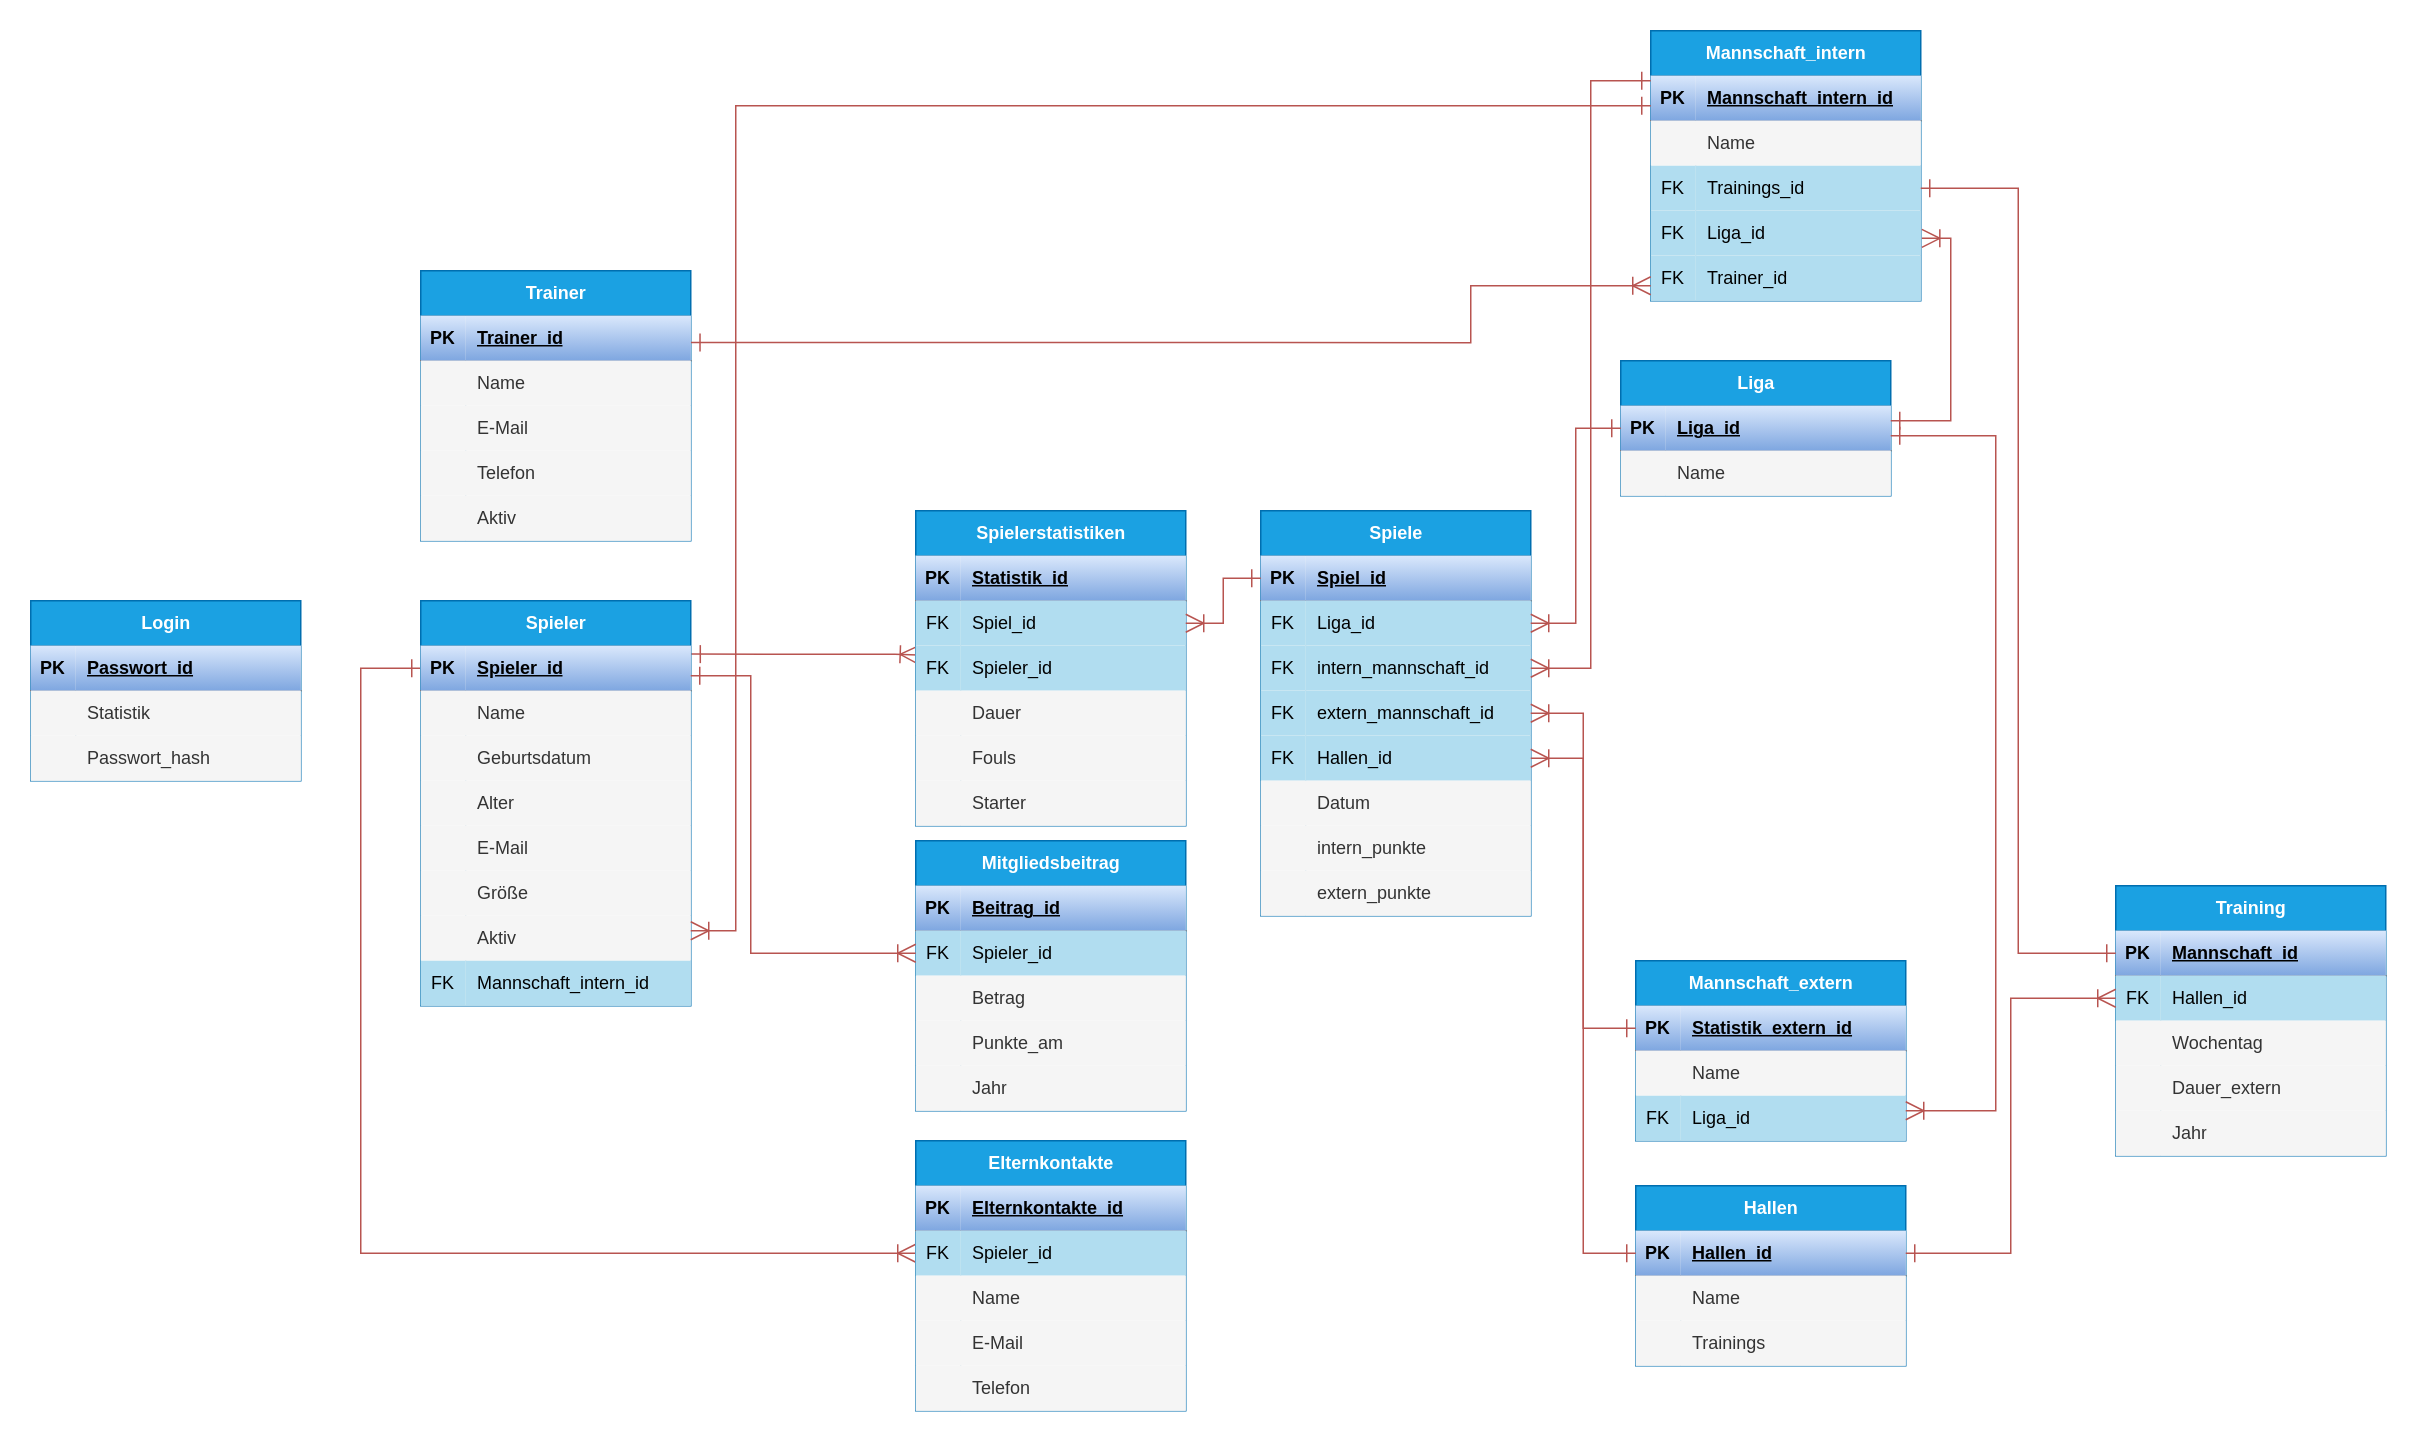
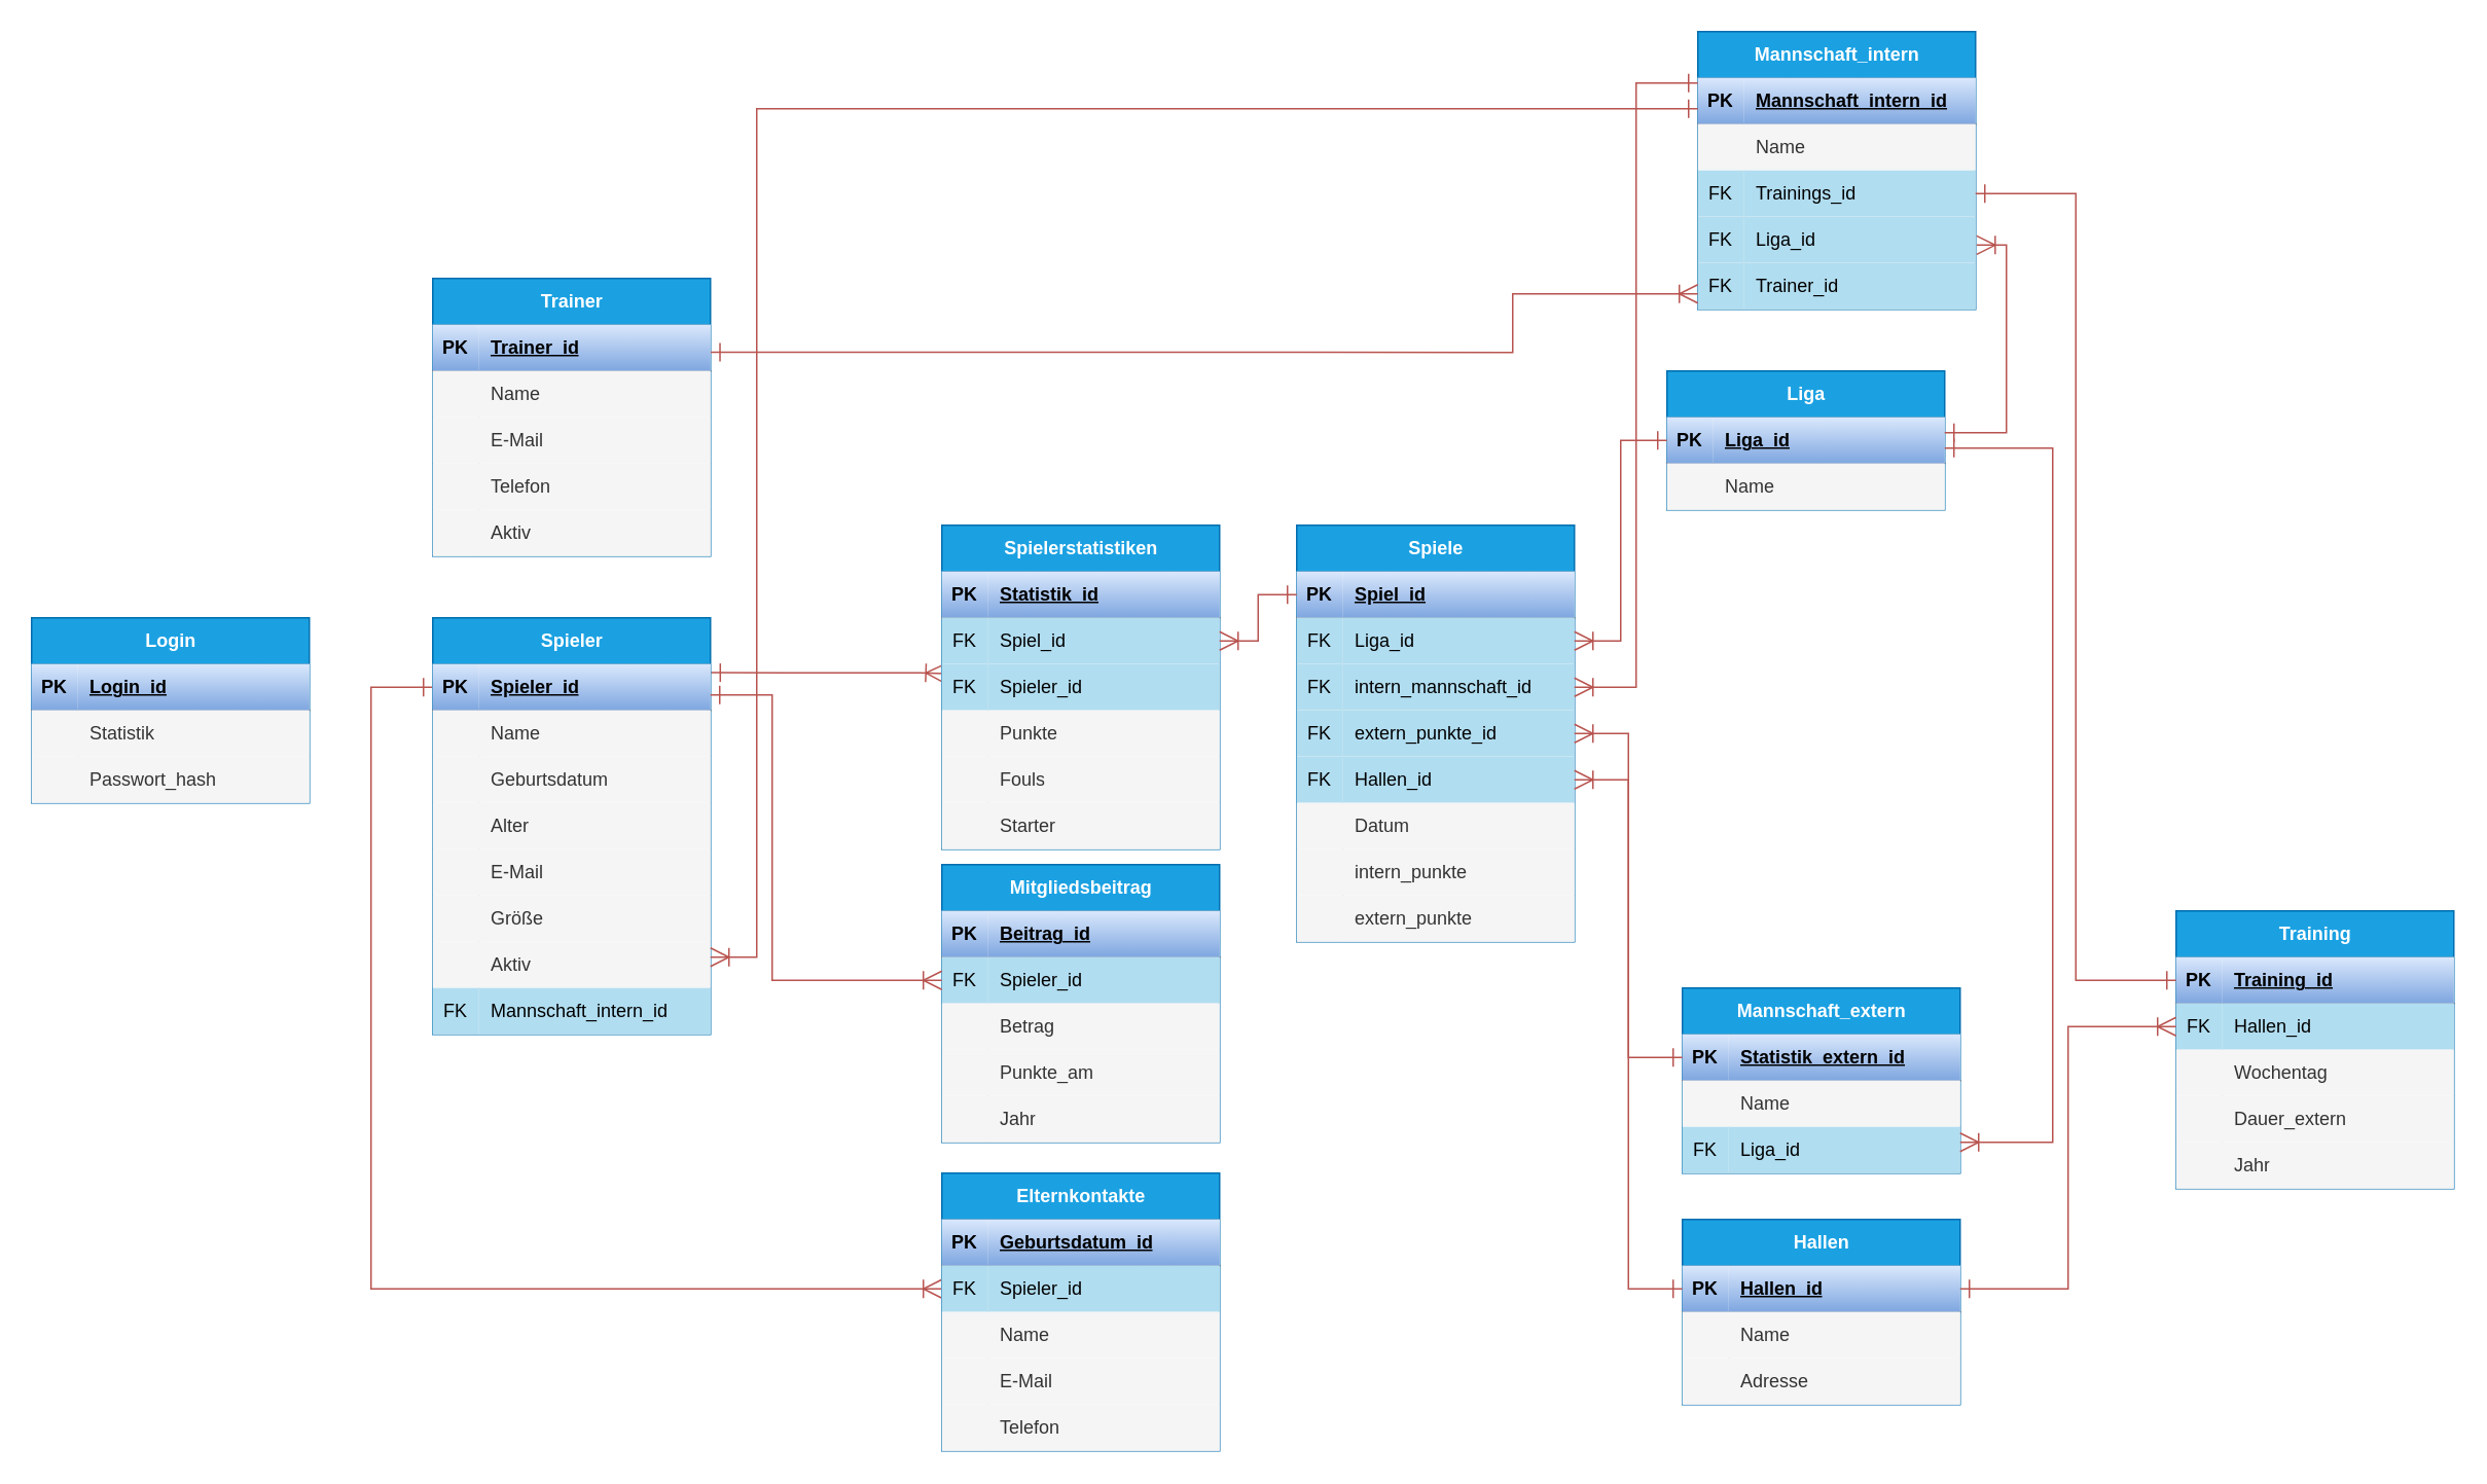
- <mxCell id="48" value="Passwort_id" style="shape=partialRectangle;connectable=0;fillColor=#dae8fc;top=0;left=0;bottom=0;right=0;align=left;spacingLeft=6;fontStyle=5;overflow=hidden;whiteSpace=wrap;html=1;labelBackgroundColor=none;strokeColor=#6c8ebf;gradientColor=#7ea6e0;" parent="46" vertex="1"><mxGeometry x="30" width="150" height="30" as="geometry"><mxRectangle width="150" height="30" as="alternateBounds" /></mxGeometry></mxCell>
+ <mxCell id="48" value="Login_id" style="shape=partialRectangle;connectable=0;fillColor=#dae8fc;top=0;left=0;bottom=0;right=0;align=left;spacingLeft=6;fontStyle=5;overflow=hidden;whiteSpace=wrap;html=1;labelBackgroundColor=none;strokeColor=#6c8ebf;gradientColor=#7ea6e0;" parent="46" vertex="1"><mxGeometry x="30" width="150" height="30" as="geometry"><mxRectangle width="150" height="30" as="alternateBounds" /></mxGeometry></mxCell>
- <mxCell id="84" value="Dauer" style="shape=partialRectangle;connectable=0;fillColor=#f5f5f5;top=0;left=0;bottom=0;right=0;align=left;spacingLeft=6;overflow=hidden;whiteSpace=wrap;html=1;labelBackgroundColor=none;strokeColor=#666666;fontColor=#333333;" parent="82" vertex="1"><mxGeometry x="30" width="150" height="30" as="geometry"><mxRectangle width="150" height="30" as="alternateBounds" /></mxGeometry></mxCell>
+ <mxCell id="84" value="Punkte" style="shape=partialRectangle;connectable=0;fillColor=#f5f5f5;top=0;left=0;bottom=0;right=0;align=left;spacingLeft=6;overflow=hidden;whiteSpace=wrap;html=1;labelBackgroundColor=none;strokeColor=#666666;fontColor=#333333;" parent="82" vertex="1"><mxGeometry x="30" width="150" height="30" as="geometry"><mxRectangle width="150" height="30" as="alternateBounds" /></mxGeometry></mxCell>
- <mxCell id="103" value="extern_mannschaft_id" style="shape=partialRectangle;connectable=0;fillColor=#b1ddf0;top=0;left=0;bottom=0;right=0;align=left;spacingLeft=6;overflow=hidden;whiteSpace=wrap;html=1;labelBackgroundColor=none;strokeColor=#10739e;" parent="101" vertex="1"><mxGeometry x="30" width="150" height="30" as="geometry"><mxRectangle width="150" height="30" as="alternateBounds" /></mxGeometry></mxCell>
+ <mxCell id="103" value="extern_punkte_id" style="shape=partialRectangle;connectable=0;fillColor=#b1ddf0;top=0;left=0;bottom=0;right=0;align=left;spacingLeft=6;overflow=hidden;whiteSpace=wrap;html=1;labelBackgroundColor=none;strokeColor=#10739e;" parent="101" vertex="1"><mxGeometry x="30" width="150" height="30" as="geometry"><mxRectangle width="150" height="30" as="alternateBounds" /></mxGeometry></mxCell>
- <mxCell id="167" value="Mannschaft_id" style="shape=partialRectangle;connectable=0;fillColor=#dae8fc;top=0;left=0;bottom=0;right=0;align=left;spacingLeft=6;fontStyle=5;overflow=hidden;whiteSpace=wrap;html=1;labelBackgroundColor=none;strokeColor=#6c8ebf;gradientColor=#7ea6e0;" parent="165" vertex="1"><mxGeometry x="30" width="150" height="30" as="geometry"><mxRectangle width="150" height="30" as="alternateBounds" /></mxGeometry></mxCell>
+ <mxCell id="167" value="Training_id" style="shape=partialRectangle;connectable=0;fillColor=#dae8fc;top=0;left=0;bottom=0;right=0;align=left;spacingLeft=6;fontStyle=5;overflow=hidden;whiteSpace=wrap;html=1;labelBackgroundColor=none;strokeColor=#6c8ebf;gradientColor=#7ea6e0;" parent="165" vertex="1"><mxGeometry x="30" width="150" height="30" as="geometry"><mxRectangle width="150" height="30" as="alternateBounds" /></mxGeometry></mxCell>
- <mxCell id="32" value="Elternkontakte_id" style="shape=partialRectangle;connectable=0;fillColor=#dae8fc;top=0;left=0;bottom=0;right=0;align=left;spacingLeft=6;fontStyle=5;overflow=hidden;whiteSpace=wrap;html=1;labelBackgroundColor=none;strokeColor=#6c8ebf;gradientColor=#7ea6e0;" parent="30" vertex="1"><mxGeometry x="30" width="150" height="30" as="geometry"><mxRectangle width="150" height="30" as="alternateBounds" /></mxGeometry></mxCell>
+ <mxCell id="32" value="Geburtsdatum_id" style="shape=partialRectangle;connectable=0;fillColor=#dae8fc;top=0;left=0;bottom=0;right=0;align=left;spacingLeft=6;fontStyle=5;overflow=hidden;whiteSpace=wrap;html=1;labelBackgroundColor=none;strokeColor=#6c8ebf;gradientColor=#7ea6e0;" parent="30" vertex="1"><mxGeometry x="30" width="150" height="30" as="geometry"><mxRectangle width="150" height="30" as="alternateBounds" /></mxGeometry></mxCell>
- <mxCell id="154" value="Trainings" style="shape=partialRectangle;connectable=0;fillColor=#f5f5f5;top=0;left=0;bottom=0;right=0;align=left;spacingLeft=6;overflow=hidden;whiteSpace=wrap;html=1;labelBackgroundColor=none;strokeColor=#666666;fontColor=#333333;" parent="152" vertex="1"><mxGeometry x="30" width="150" height="30" as="geometry"><mxRectangle width="150" height="30" as="alternateBounds" /></mxGeometry></mxCell>
+ <mxCell id="154" value="Adresse" style="shape=partialRectangle;connectable=0;fillColor=#f5f5f5;top=0;left=0;bottom=0;right=0;align=left;spacingLeft=6;overflow=hidden;whiteSpace=wrap;html=1;labelBackgroundColor=none;strokeColor=#666666;fontColor=#333333;" parent="152" vertex="1"><mxGeometry x="30" width="150" height="30" as="geometry"><mxRectangle width="150" height="30" as="alternateBounds" /></mxGeometry></mxCell>
